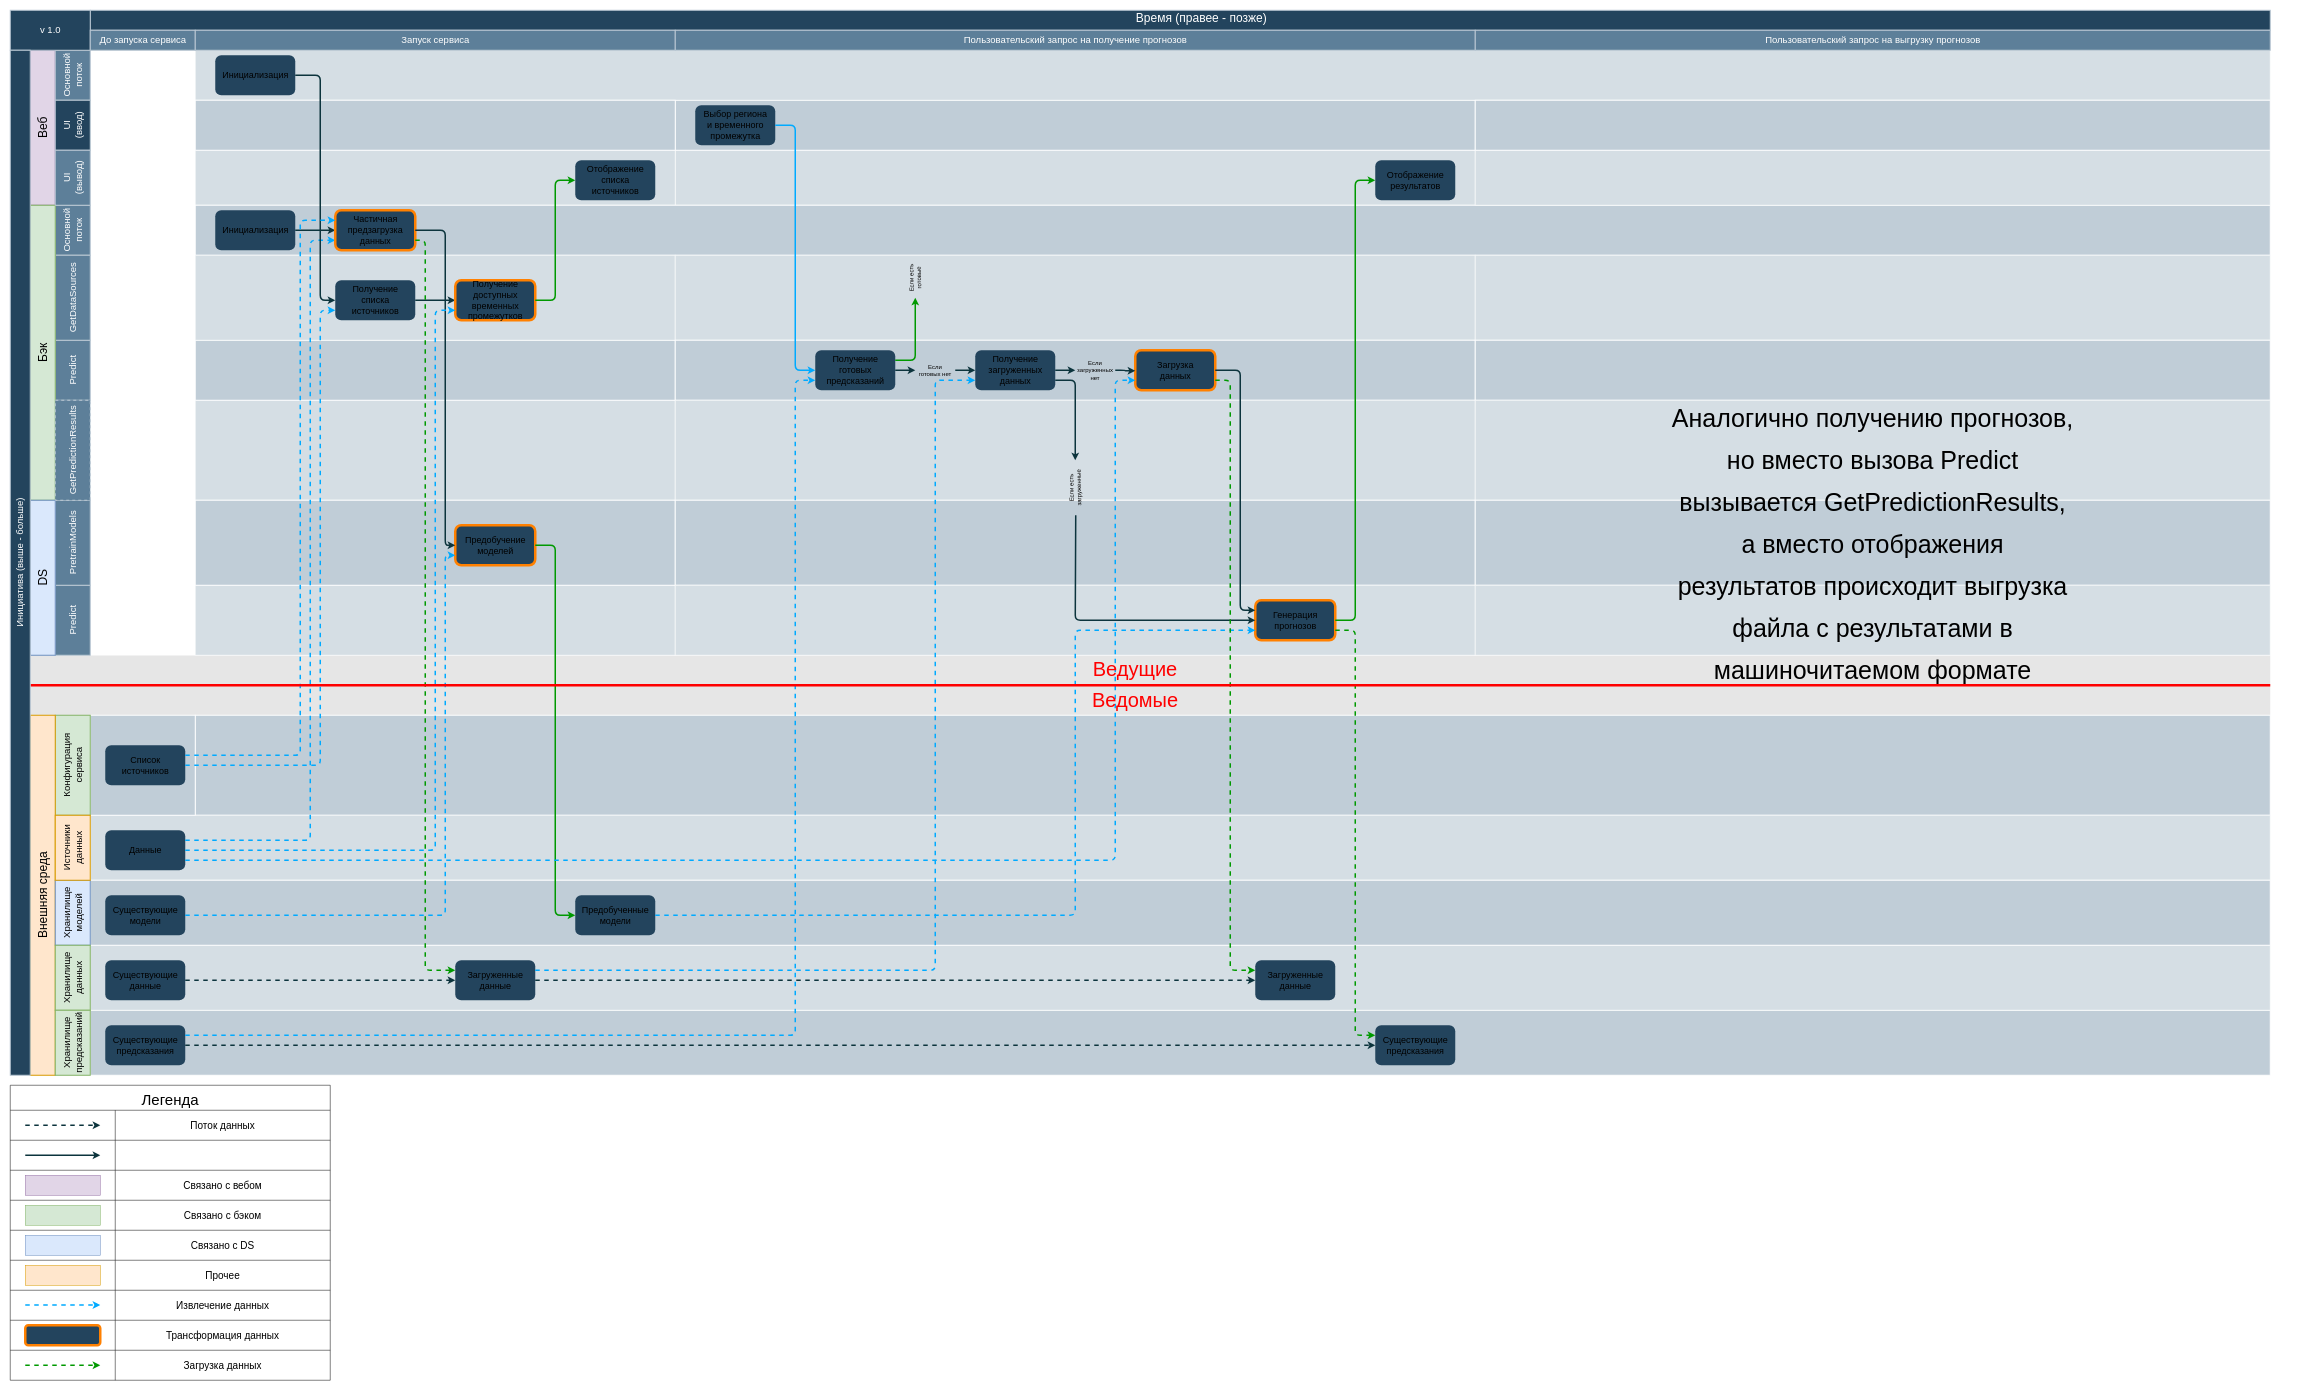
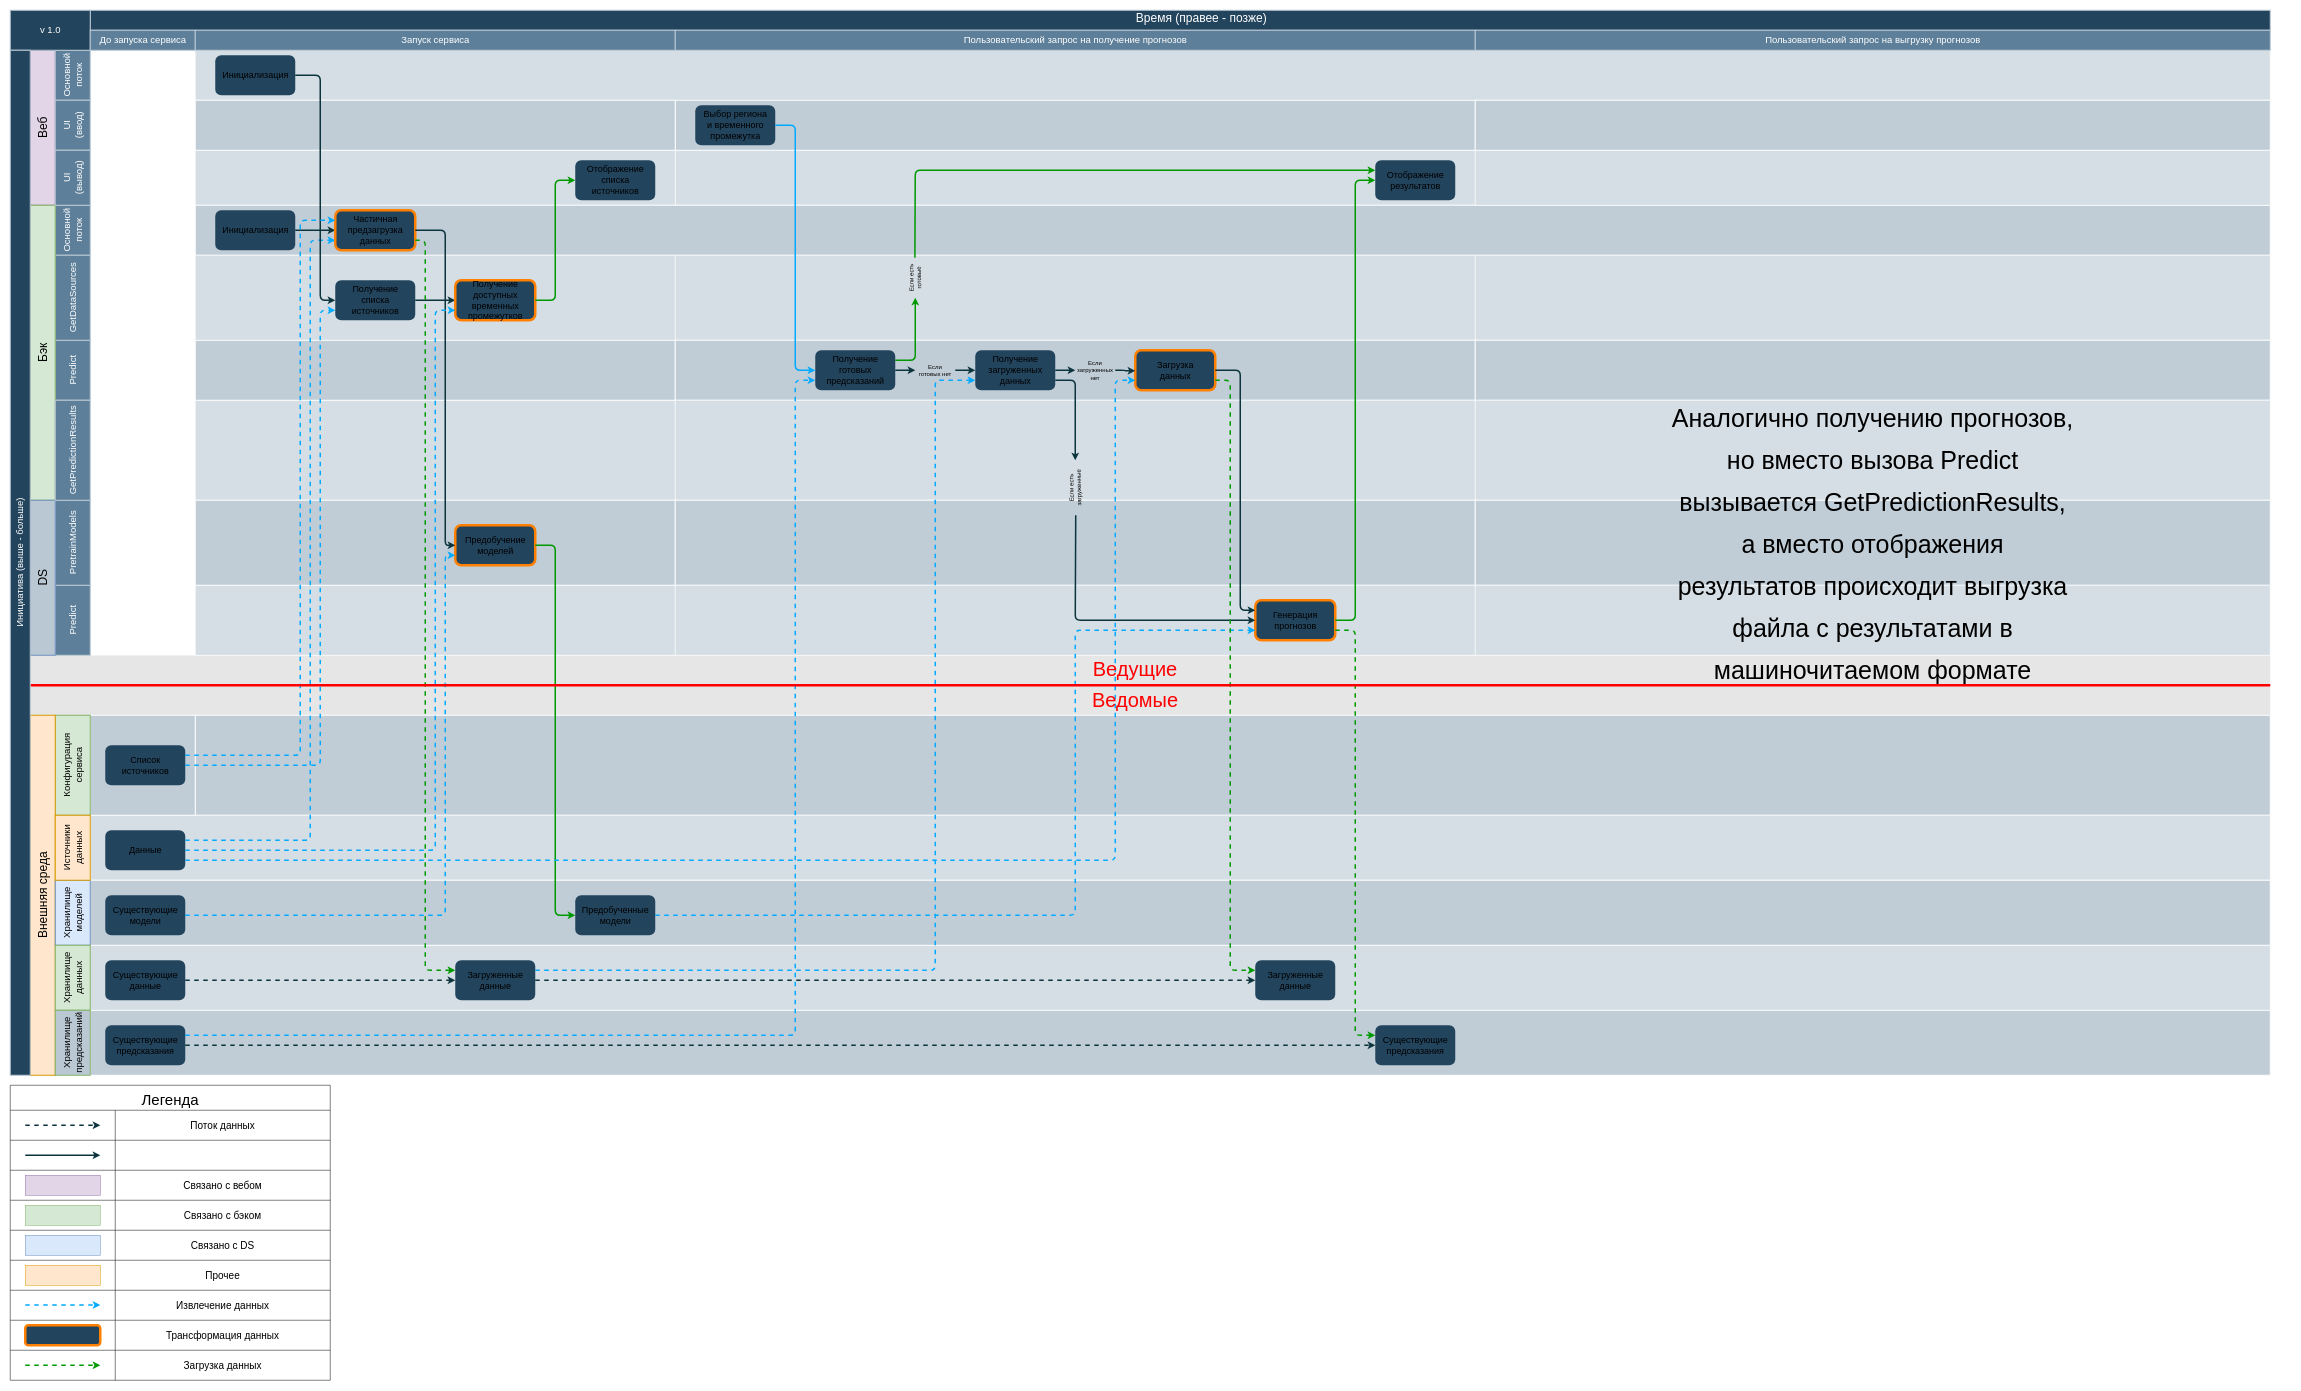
- <mxCell id="21" value="UI&lt;br&gt;(ввод)" style="strokeColor=#BAC8D3;fillColor=#23445d;fontSize=19;strokeWidth=2;horizontal=0;fontFamily=Helvetica;html=1;labelBackgroundColor=none;fontColor=#FFFFFF;" parent="1" vertex="1"><mxGeometry x="110" y="200" width="70" height="100" as="geometry" /></mxCell>
+ <mxCell id="21" value="UI&lt;br&gt;(ввод)" style="strokeColor=#BAC8D3;fillColor=#5d7f99;fontSize=19;strokeWidth=2;horizontal=0;fontFamily=Helvetica;html=1;labelBackgroundColor=none;fontColor=#FFFFFF;" parent="1" vertex="1"><mxGeometry x="110" y="200" width="70" height="100" as="geometry" /></mxCell>
+ <mxCell id="82" value="" style="edgeStyle=elbowEdgeStyle;elbow=horizontal;strokeWidth=3;strokeColor=#009900;fontFamily=Helvetica;html=1;entryX=0;entryY=0.25;entryDx=0;entryDy=0;exitX=1;exitY=0.5;exitDx=0;exitDy=0;" edge="1" parent="1" source="84" target="77"><mxGeometry x="6.449" y="830.5" width="131.973" height="100" as="geometry"><mxPoint x="1850" y="530" as="sourcePoint" /><mxPoint x="1930" y="1021" as="targetPoint" /><Array as="points"><mxPoint x="1830" y="450" /></Array></mxGeometry></mxCell>
- <mxCell id="56" value="GetPredictionResults" style="strokeColor=#BAC8D3;fillColor=#5d7f99;fontSize=19;strokeWidth=2;horizontal=0;fontFamily=Helvetica;html=1;labelBackgroundColor=none;fontColor=#FFFFFF;dashed=1;" vertex="1" parent="1"><mxGeometry x="110" y="800" width="70" height="200" as="geometry" /></mxCell>
+ <mxCell id="56" value="GetPredictionResults" style="strokeColor=#BAC8D3;fillColor=#5d7f99;fontSize=19;strokeWidth=2;horizontal=0;fontFamily=Helvetica;html=1;labelBackgroundColor=none;fontColor=#FFFFFF;" vertex="1" parent="1"><mxGeometry x="110" y="800" width="70" height="200" as="geometry" /></mxCell>
- <mxCell id="28" value="DS" style="strokeColor=#6c8ebf;fillColor=#dae8fc;fontSize=24;strokeWidth=2;horizontal=0;fontFamily=Helvetica;html=1;fontStyle=0" parent="1" vertex="1"><mxGeometry x="60" y="1000" width="50" height="310" as="geometry" /></mxCell>
+ <mxCell id="28" value="DS" style="strokeColor=#6c8ebf;fillColor=#bac8d3;fontSize=24;strokeWidth=2;horizontal=0;fontFamily=Helvetica;html=1;fontStyle=0;" parent="1" vertex="1"><mxGeometry x="60" y="1000" width="50" height="310" as="geometry" /></mxCell>
- <mxCell id="67" value="Хранилище&lt;br&gt;предсказаний" style="strokeColor=#82b366;fillColor=#d5e8d4;fontSize=19;strokeWidth=2;horizontal=0;fontFamily=Helvetica;html=1;labelBackgroundColor=none;" vertex="1" parent="1"><mxGeometry x="110" y="2020" width="70" height="130" as="geometry" /></mxCell>
+ <mxCell id="67" value="Хранилище&lt;br&gt;предсказаний" style="strokeColor=#82b366;fillColor=#bac8d3;fontSize=19;strokeWidth=2;horizontal=0;fontFamily=Helvetica;html=1;labelBackgroundColor=none;" vertex="1" parent="1"><mxGeometry x="110" y="2020" width="70" height="130" as="geometry" /></mxCell>
